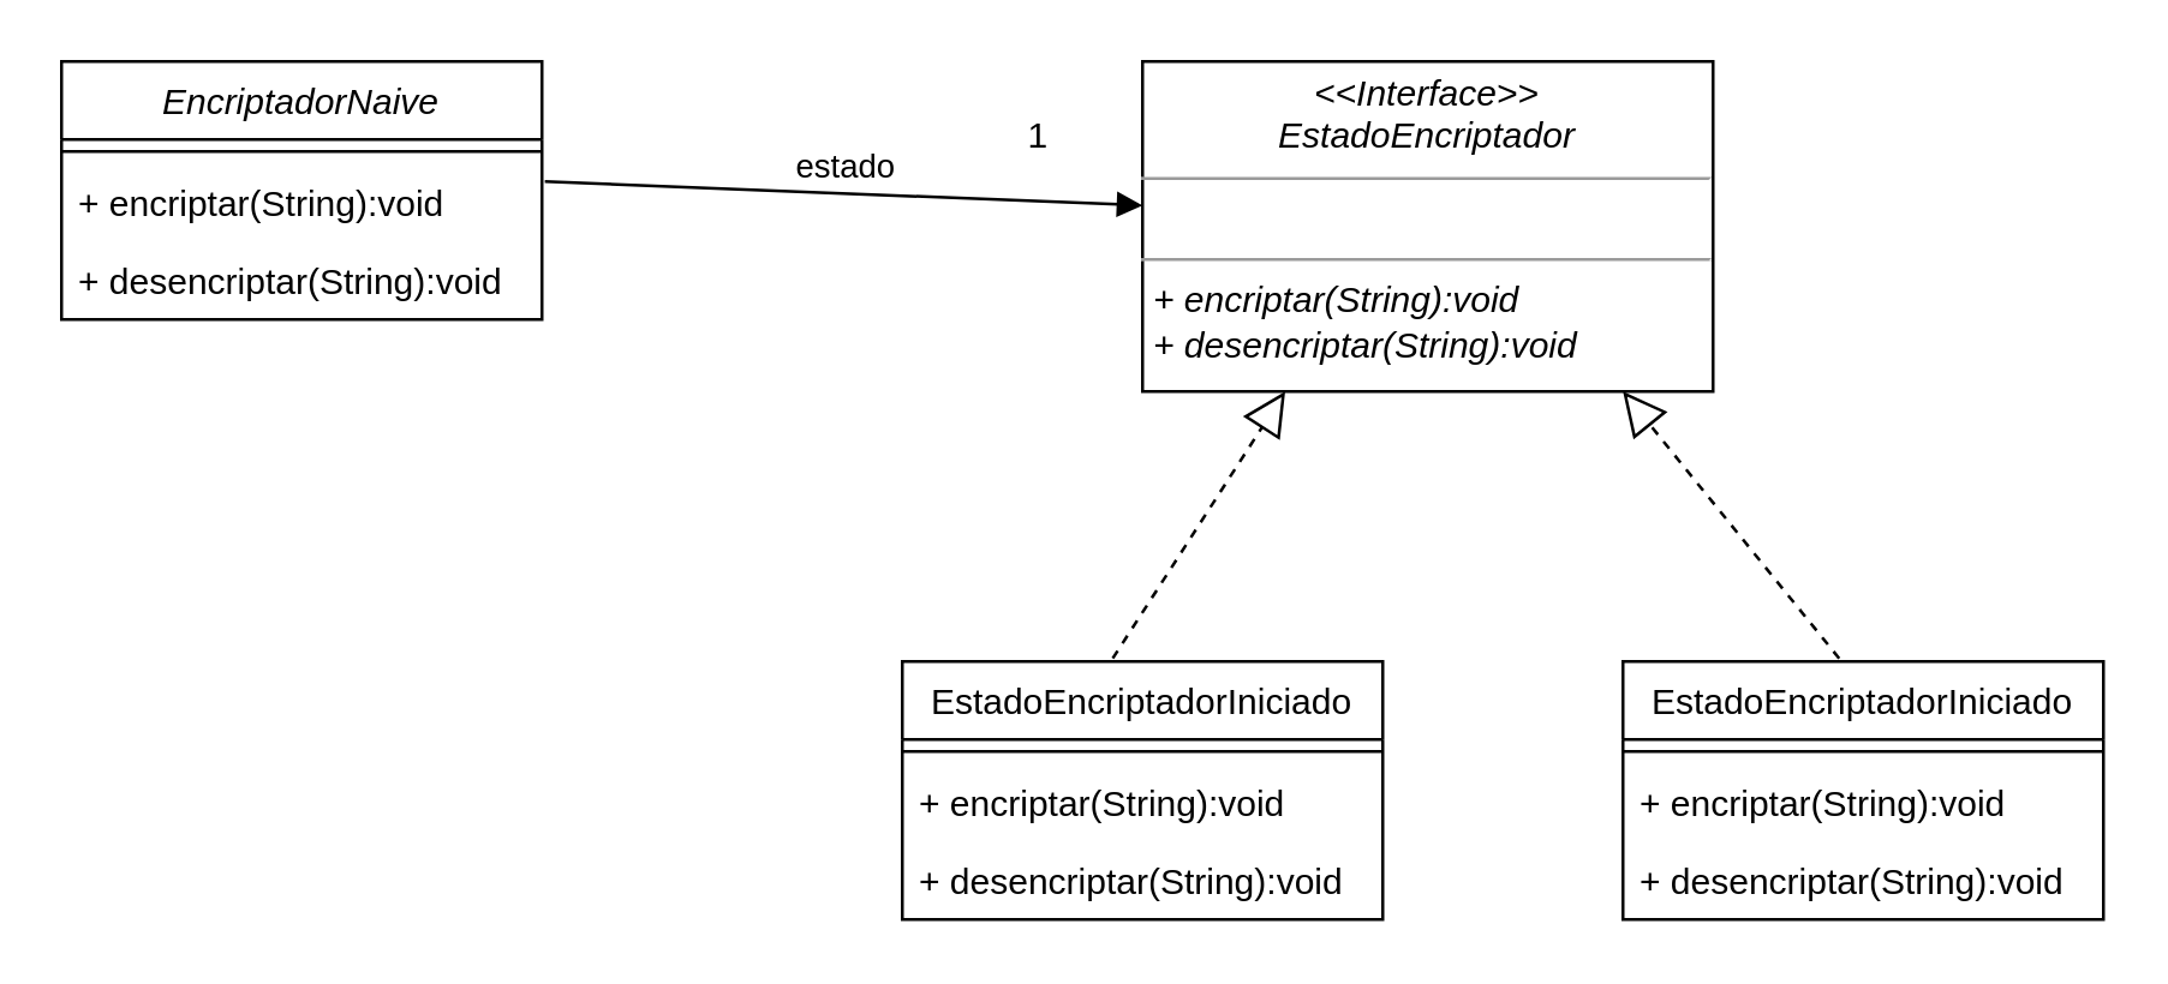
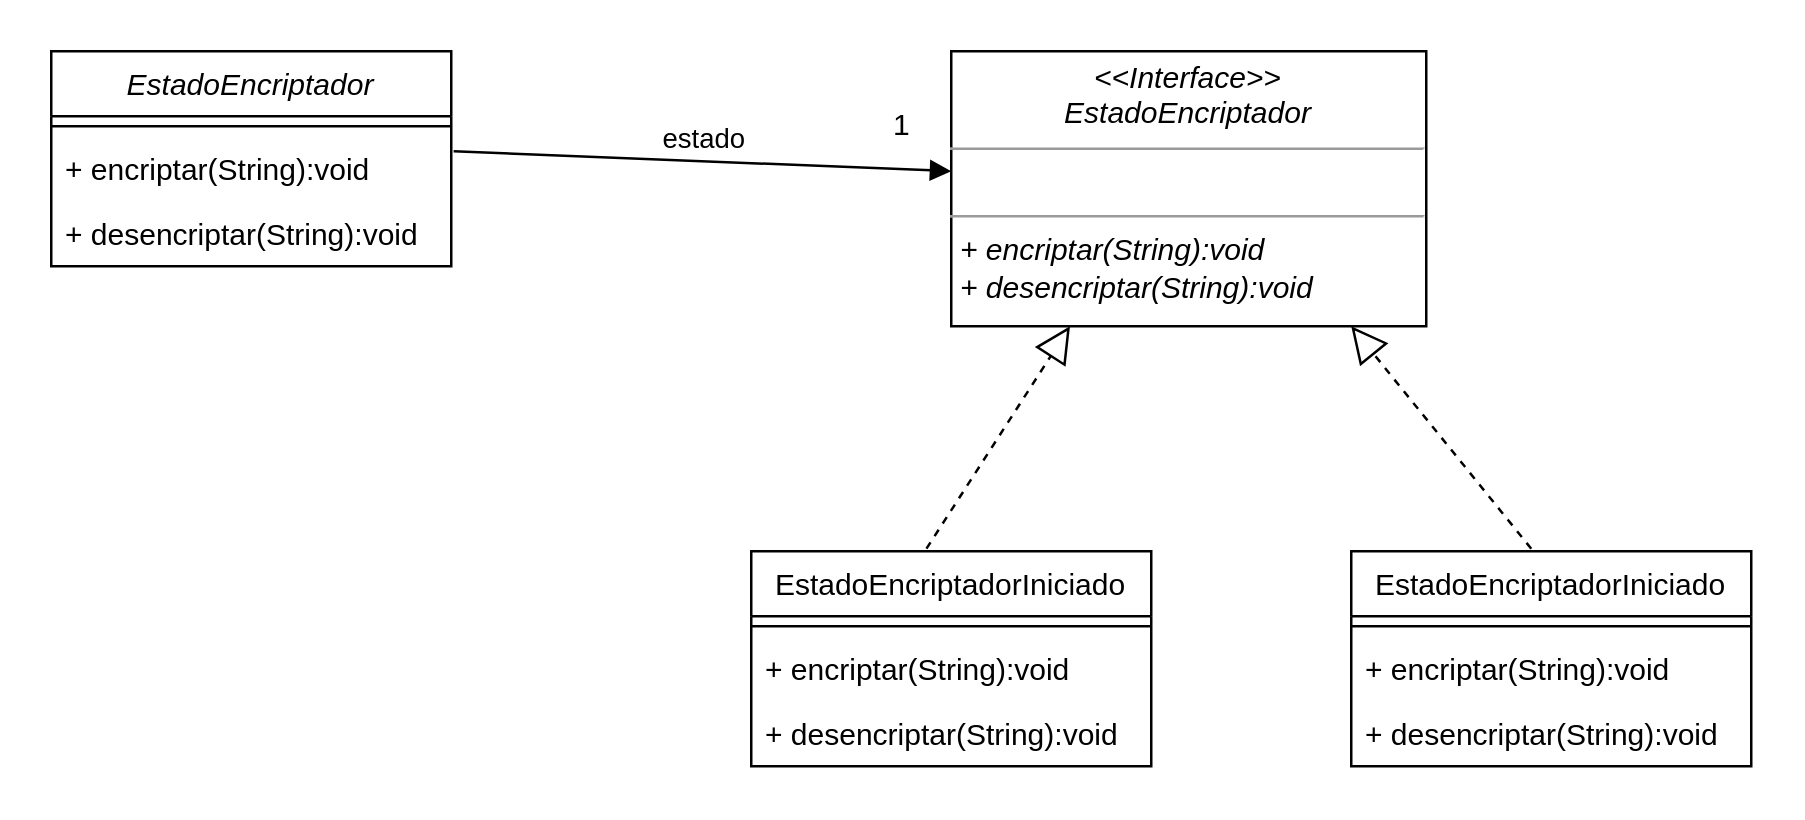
- <mxCell id="3" value="EncriptadorNaive" style="swimlane;fontStyle=2;align=center;verticalAlign=top;childLayout=stackLayout;horizontal=1;startSize=26;horizontalStack=0;resizeParent=1;resizeParentMax=0;resizeLast=0;collapsible=1;marginBottom=0;" vertex="1" parent="1"><mxGeometry x="20" y="20" width="160" height="86" as="geometry" /></mxCell>
+ <mxCell id="3" value="EstadoEncriptador" style="swimlane;fontStyle=2;align=center;verticalAlign=top;childLayout=stackLayout;horizontal=1;startSize=26;horizontalStack=0;resizeParent=1;resizeParentMax=0;resizeLast=0;collapsible=1;marginBottom=0;" vertex="1" parent="1"><mxGeometry x="20" y="20" width="160" height="86" as="geometry" /></mxCell>
- <mxCell id="8" value="1" style="text;html=1;align=center;verticalAlign=middle;resizable=0;points=[];autosize=1;strokeColor=none;fillColor=none;" vertex="1" parent="1"><mxGeometry x="330" y="30" width="30" height="30" as="geometry" /></mxCell>
+ <mxCell id="8" value="1" style="text;html=1;align=center;verticalAlign=middle;resizable=0;points=[];autosize=1;strokeColor=none;fillColor=none;" vertex="1" parent="1"><mxGeometry x="345" y="35" width="30" height="30" as="geometry" /></mxCell>
